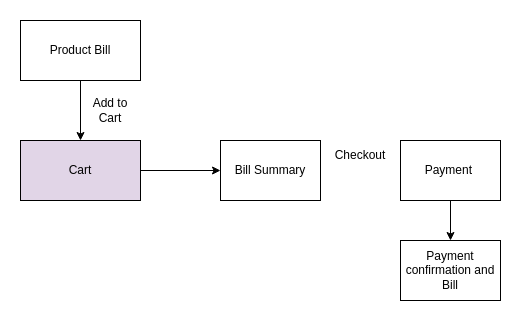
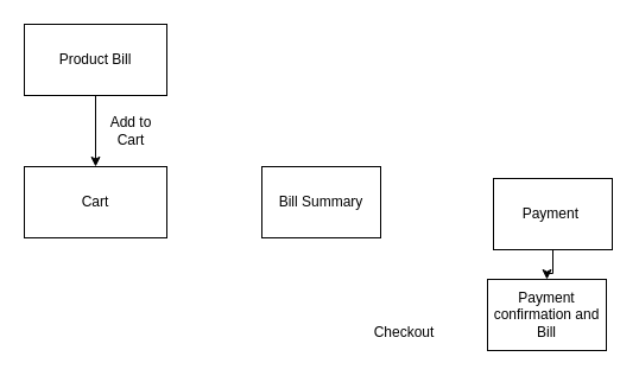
- <mxCell id="10" value="Checkout" style="text;html=1;strokeColor=none;fillColor=none;align=center;verticalAlign=middle;whiteSpace=wrap;rounded=0;" vertex="1" parent="1"><mxGeometry x="330" y="140" width="60" height="30" as="geometry" /></mxCell>
+ <mxCell id="10" value="Checkout" style="text;html=1;strokeColor=none;fillColor=none;align=center;verticalAlign=middle;whiteSpace=wrap;rounded=0;" vertex="1" parent="1"><mxGeometry x="310" y="265" width="60" height="30" as="geometry" /></mxCell>
- <mxCell id="5" value="Cart" style="whiteSpace=wrap;html=1;rounded=0;fillColor=#e1d5e7;" vertex="1" parent="1"><mxGeometry x="20" y="140" width="120" height="60" as="geometry" /></mxCell>
+ <mxCell id="5" value="Cart" style="whiteSpace=wrap;html=1;rounded=0;" vertex="1" parent="1"><mxGeometry x="20" y="140" width="120" height="60" as="geometry" /></mxCell>
- <mxCell id="4" value="" style="edgeStyle=orthogonalEdgeStyle;rounded=0;orthogonalLoop=1;jettySize=auto;html=1;" edge="1" parent="1" source="5" target="7"><mxGeometry relative="1" as="geometry" /></mxCell>
- <mxCell id="9" value="Payment&amp;nbsp;" style="whiteSpace=wrap;html=1;rounded=0;" vertex="1" parent="1"><mxGeometry x="400" y="140" width="100" height="60" as="geometry" /></mxCell>
+ <mxCell id="9" value="Payment&amp;nbsp;" style="whiteSpace=wrap;html=1;rounded=0;" vertex="1" parent="1"><mxGeometry x="415" y="150" width="100" height="60" as="geometry" /></mxCell>
- <mxCell id="11" value="Payment confirmation and Bill" style="whiteSpace=wrap;html=1;rounded=0;" vertex="1" parent="1"><mxGeometry x="400" y="240" width="100" height="60" as="geometry" /></mxCell>
+ <mxCell id="11" value="Payment confirmation and Bill" style="whiteSpace=wrap;html=1;rounded=0;" vertex="1" parent="1"><mxGeometry x="410" y="235" width="100" height="60" as="geometry" /></mxCell>
